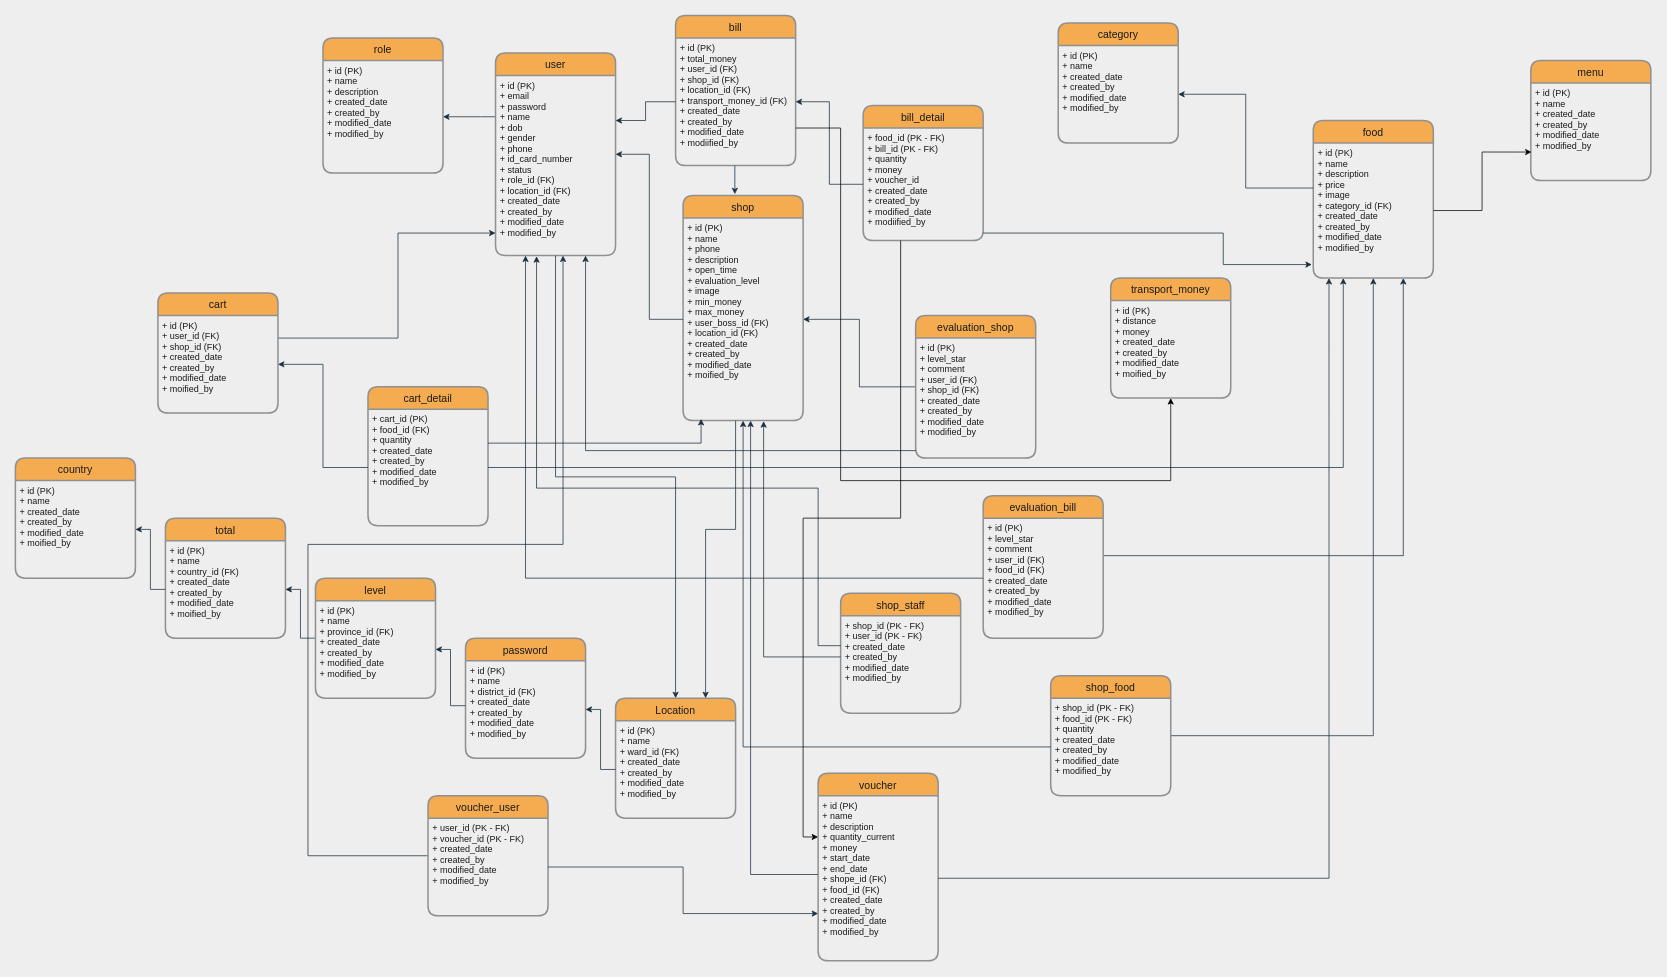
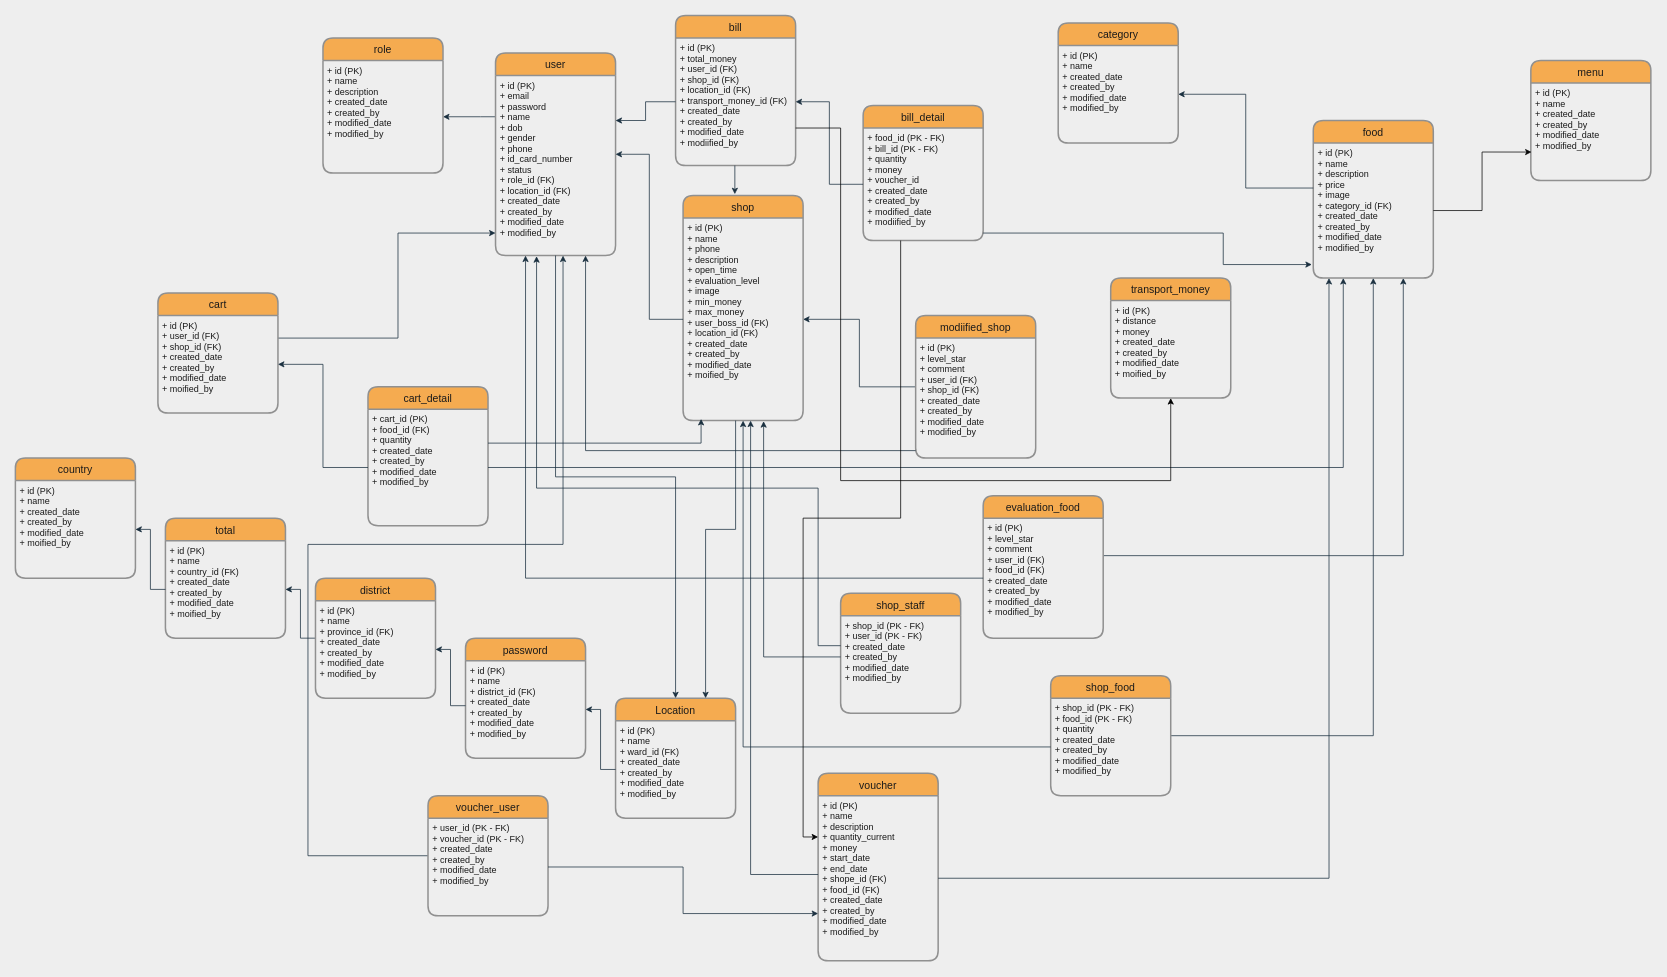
- <mxCell id="49" value="evaluation_shop" style="swimlane;childLayout=stackLayout;horizontal=1;startSize=30;horizontalStack=0;rounded=1;fontSize=14;fontStyle=0;strokeWidth=2;resizeParent=0;resizeLast=1;shadow=0;dashed=0;align=center;fillColor=#F5AB50;strokeColor=#909090;fontColor=#1A1A1A;" parent="1" vertex="1"><mxGeometry x="1220" y="420" width="160" height="190" as="geometry" /></mxCell>
+ <mxCell id="49" value="modiified_shop" style="swimlane;childLayout=stackLayout;horizontal=1;startSize=30;horizontalStack=0;rounded=1;fontSize=14;fontStyle=0;strokeWidth=2;resizeParent=0;resizeLast=1;shadow=0;dashed=0;align=center;fillColor=#F5AB50;strokeColor=#909090;fontColor=#1A1A1A;" parent="1" vertex="1"><mxGeometry x="1220" y="420" width="160" height="190" as="geometry" /></mxCell>
- <mxCell id="19" value="evaluation_bill" style="swimlane;childLayout=stackLayout;horizontal=1;startSize=30;horizontalStack=0;rounded=1;fontSize=14;fontStyle=0;strokeWidth=2;resizeParent=0;resizeLast=1;shadow=0;dashed=0;align=center;fillColor=#F5AB50;strokeColor=#909090;fontColor=#1A1A1A;" parent="1" vertex="1"><mxGeometry x="1310" y="660" width="160" height="190" as="geometry" /></mxCell>
+ <mxCell id="19" value="evaluation_food" style="swimlane;childLayout=stackLayout;horizontal=1;startSize=30;horizontalStack=0;rounded=1;fontSize=14;fontStyle=0;strokeWidth=2;resizeParent=0;resizeLast=1;shadow=0;dashed=0;align=center;fillColor=#F5AB50;strokeColor=#909090;fontColor=#1A1A1A;" parent="1" vertex="1"><mxGeometry x="1310" y="660" width="160" height="190" as="geometry" /></mxCell>
- <mxCell id="28" value="level" style="swimlane;childLayout=stackLayout;horizontal=1;startSize=30;horizontalStack=0;rounded=1;fontSize=14;fontStyle=0;strokeWidth=2;resizeParent=0;resizeLast=1;shadow=0;dashed=0;align=center;fillColor=#F5AB50;strokeColor=#909090;fontColor=#1A1A1A;" parent="1" vertex="1"><mxGeometry x="420" y="770" width="160" height="160" as="geometry" /></mxCell>
+ <mxCell id="28" value="district" style="swimlane;childLayout=stackLayout;horizontal=1;startSize=30;horizontalStack=0;rounded=1;fontSize=14;fontStyle=0;strokeWidth=2;resizeParent=0;resizeLast=1;shadow=0;dashed=0;align=center;fillColor=#F5AB50;strokeColor=#909090;fontColor=#1A1A1A;" parent="1" vertex="1"><mxGeometry x="420" y="770" width="160" height="160" as="geometry" /></mxCell>
